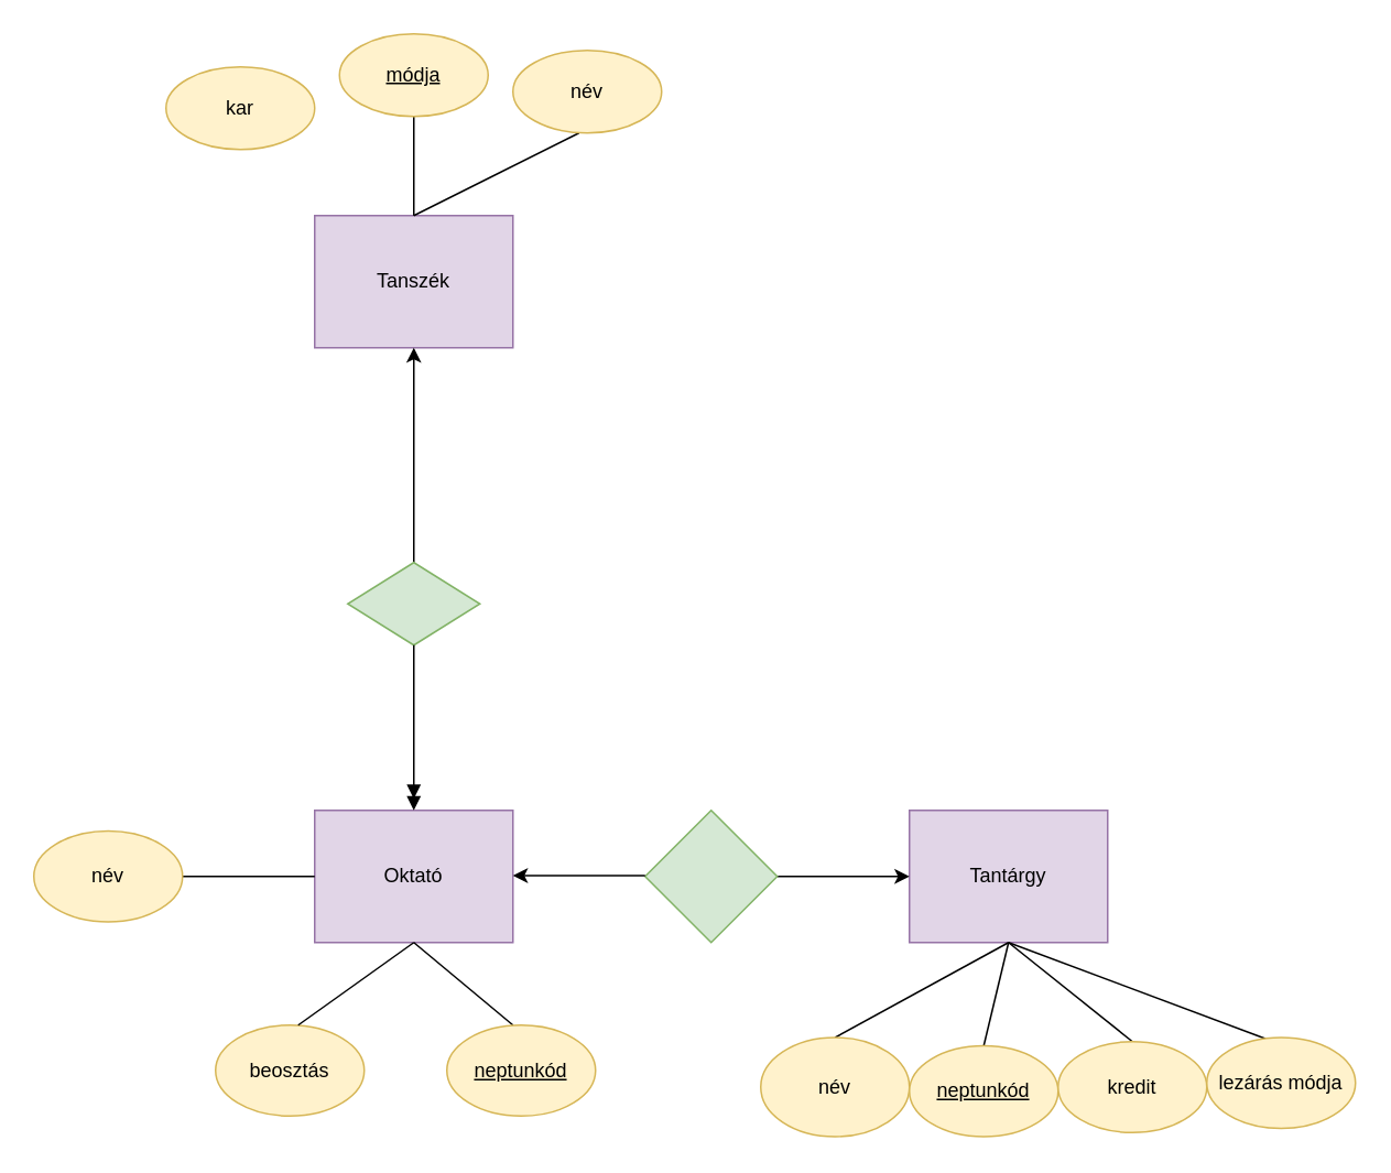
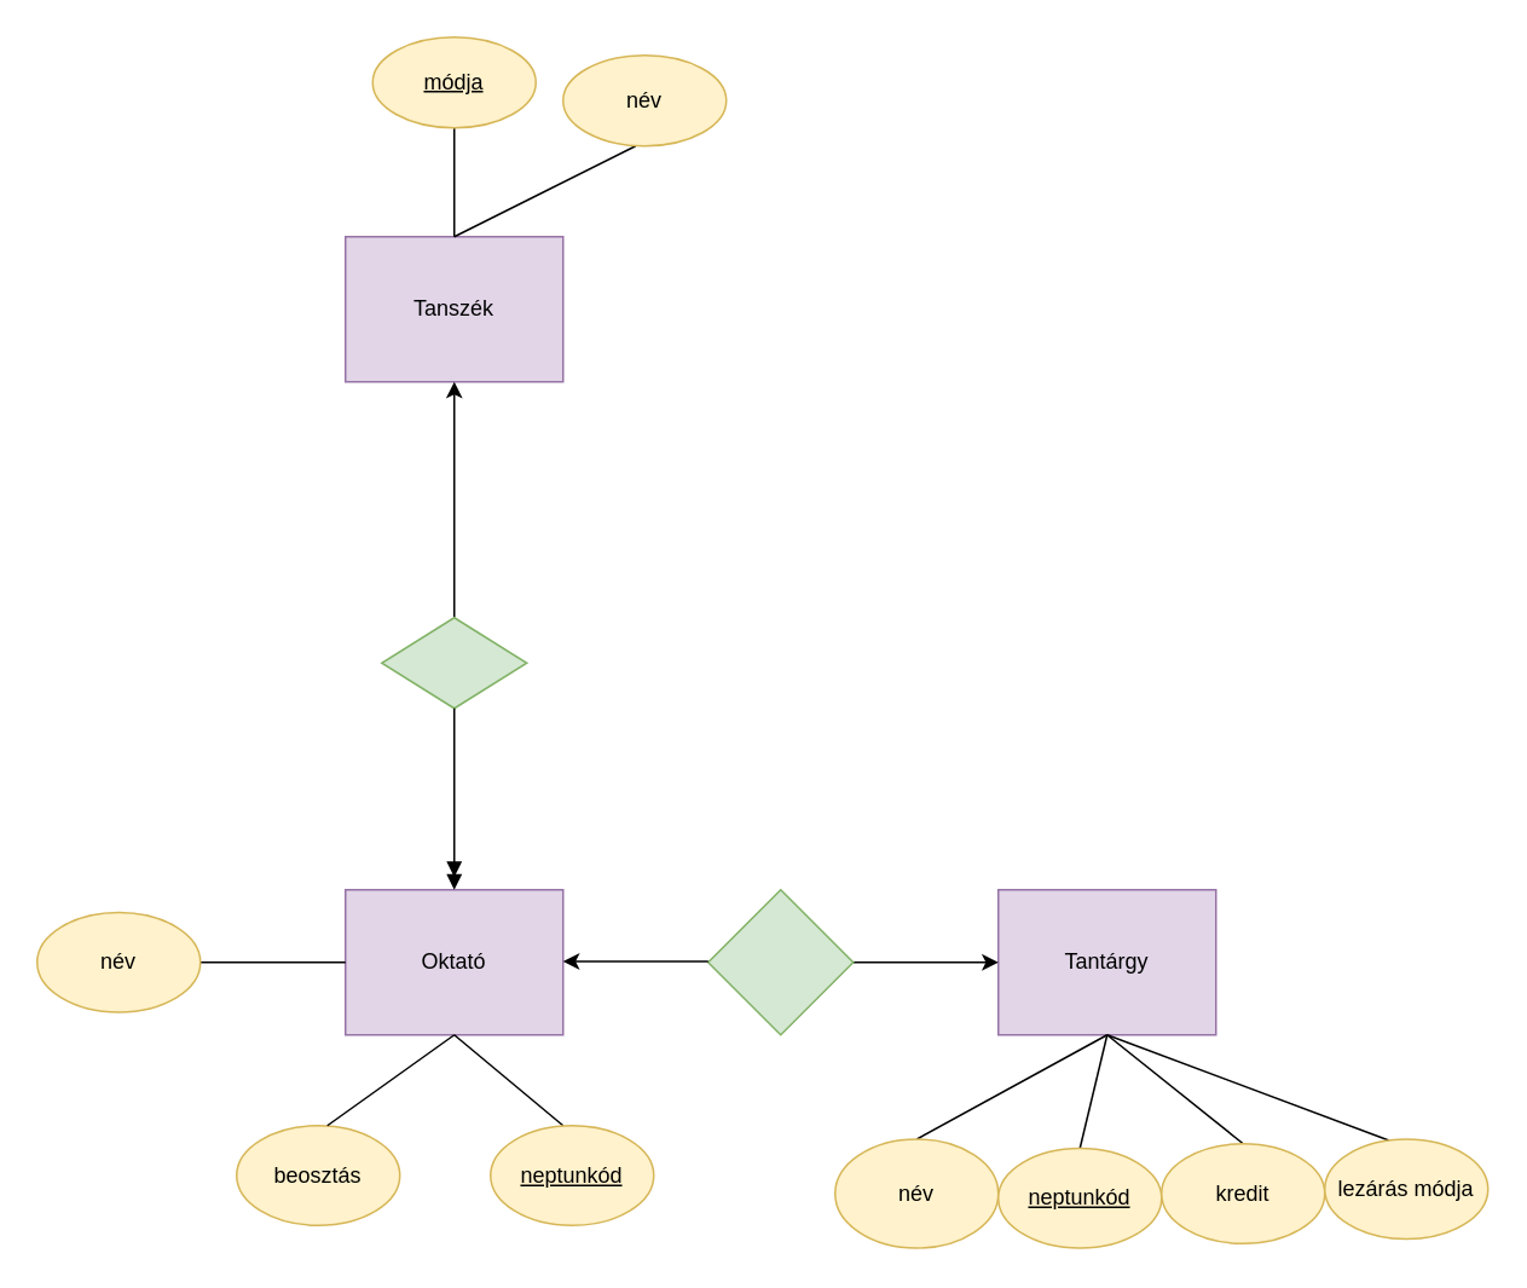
- <mxCell id="13" value="kar" style="ellipse;whiteSpace=wrap;html=1;fillColor=#fff2cc;strokeColor=#d6b656;" vertex="1" parent="1"><mxGeometry x="100" y="40" width="90" height="50" as="geometry" /></mxCell>
